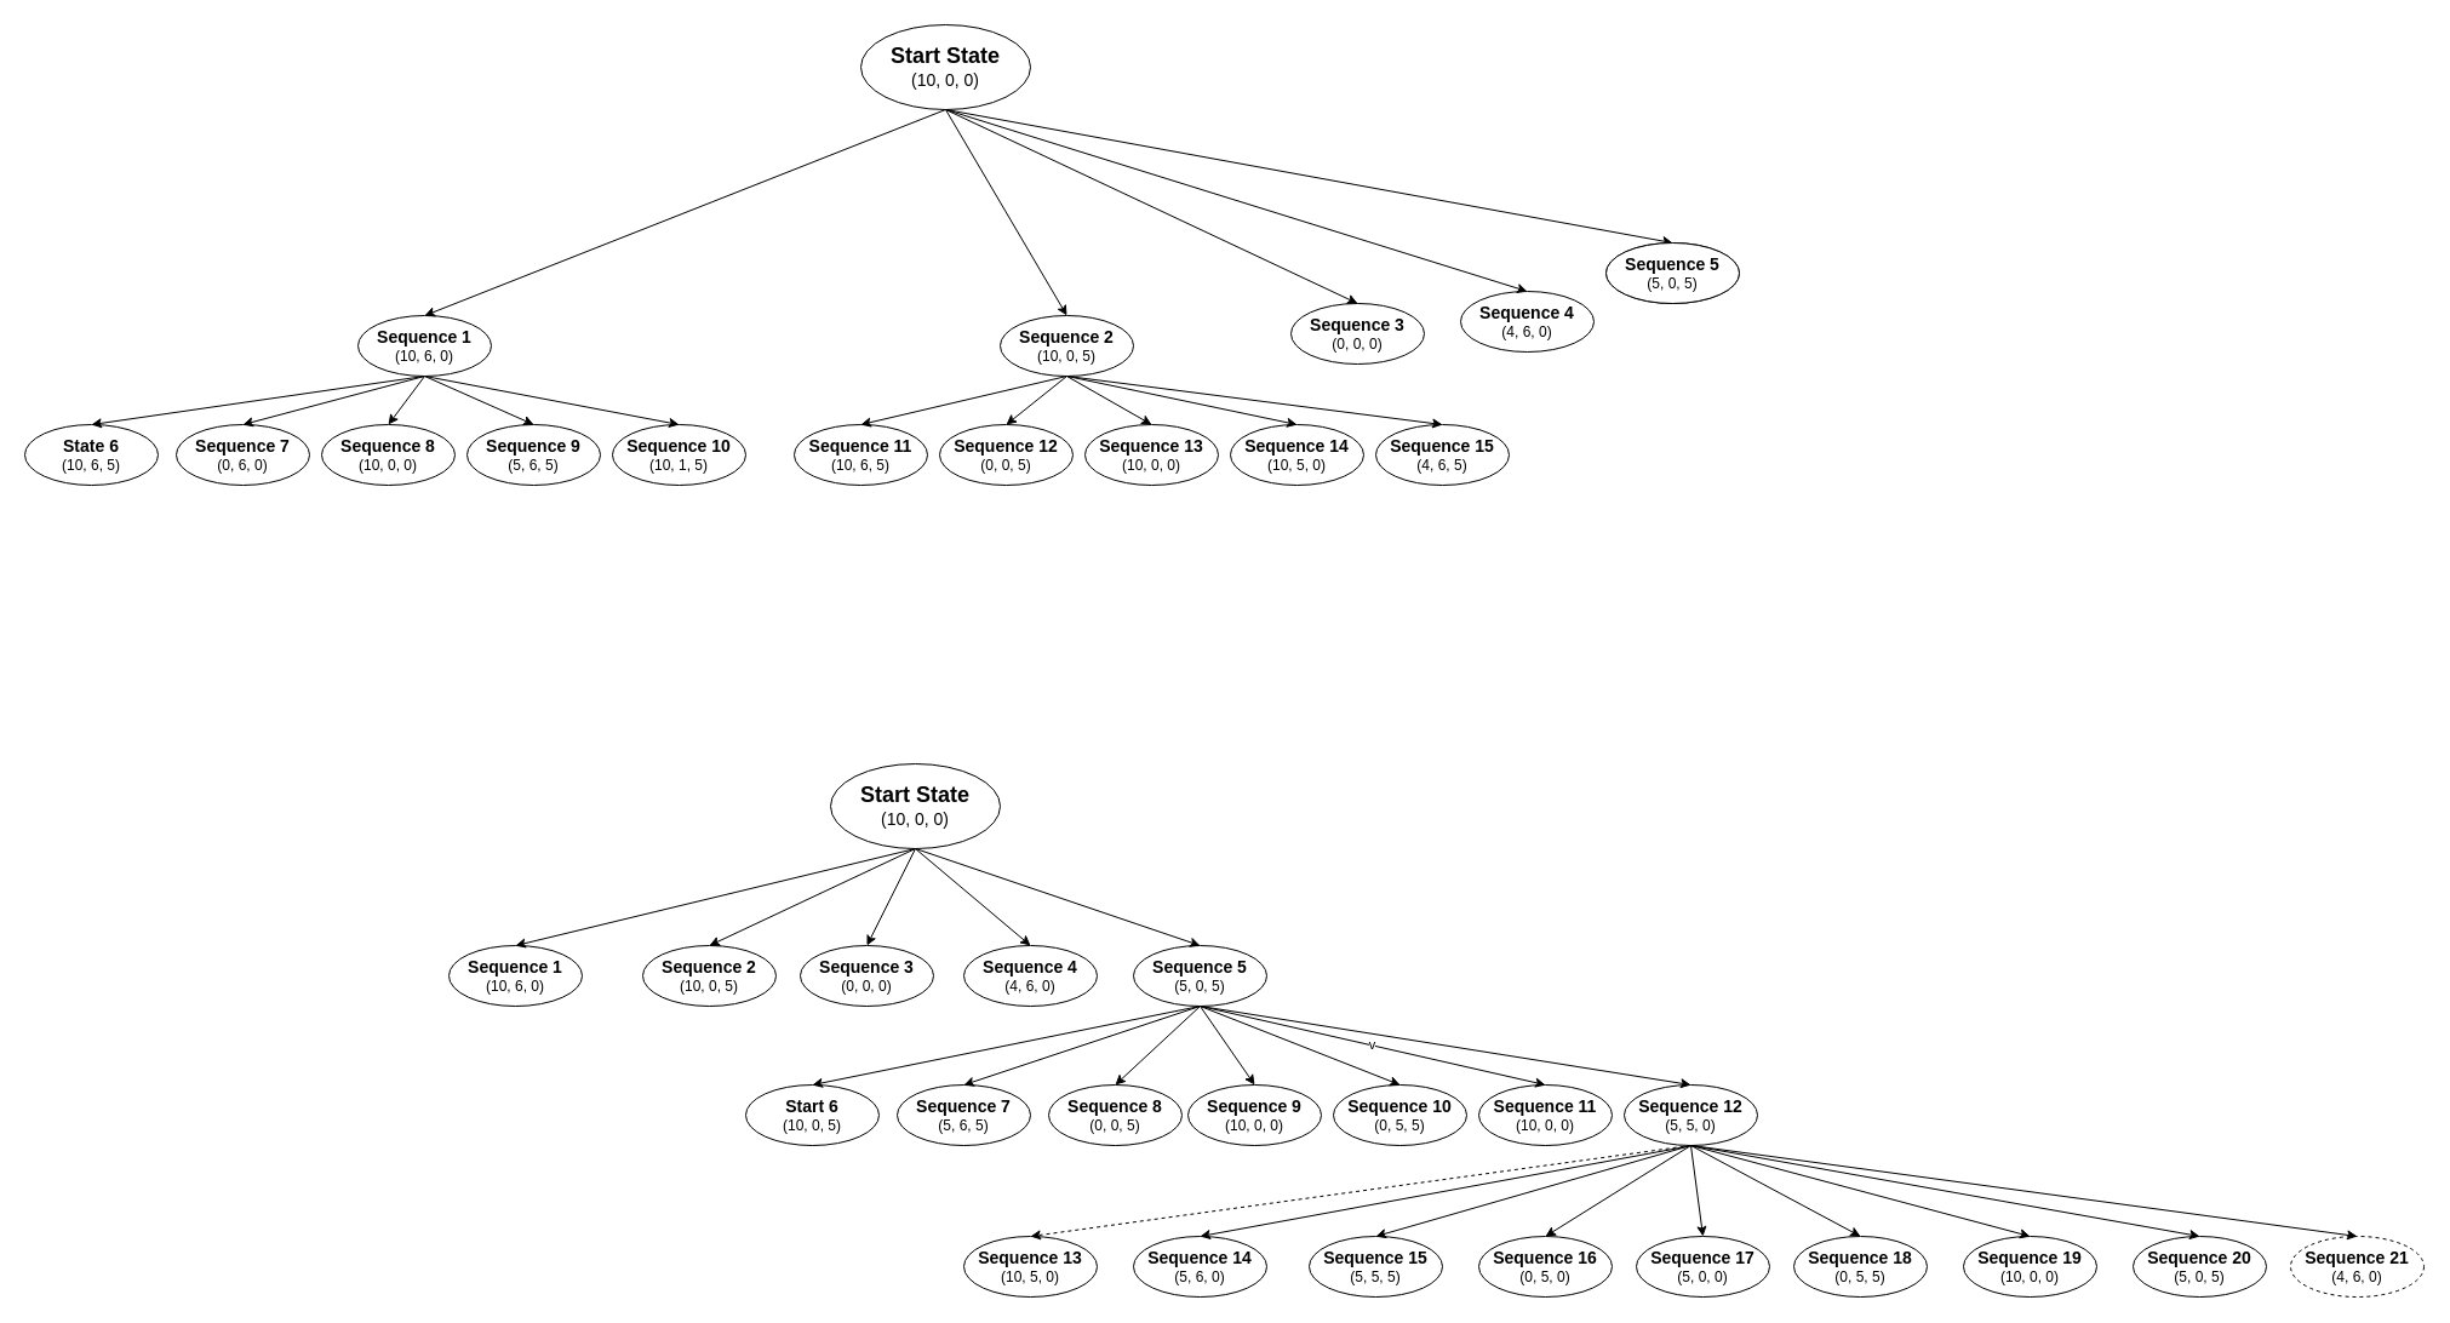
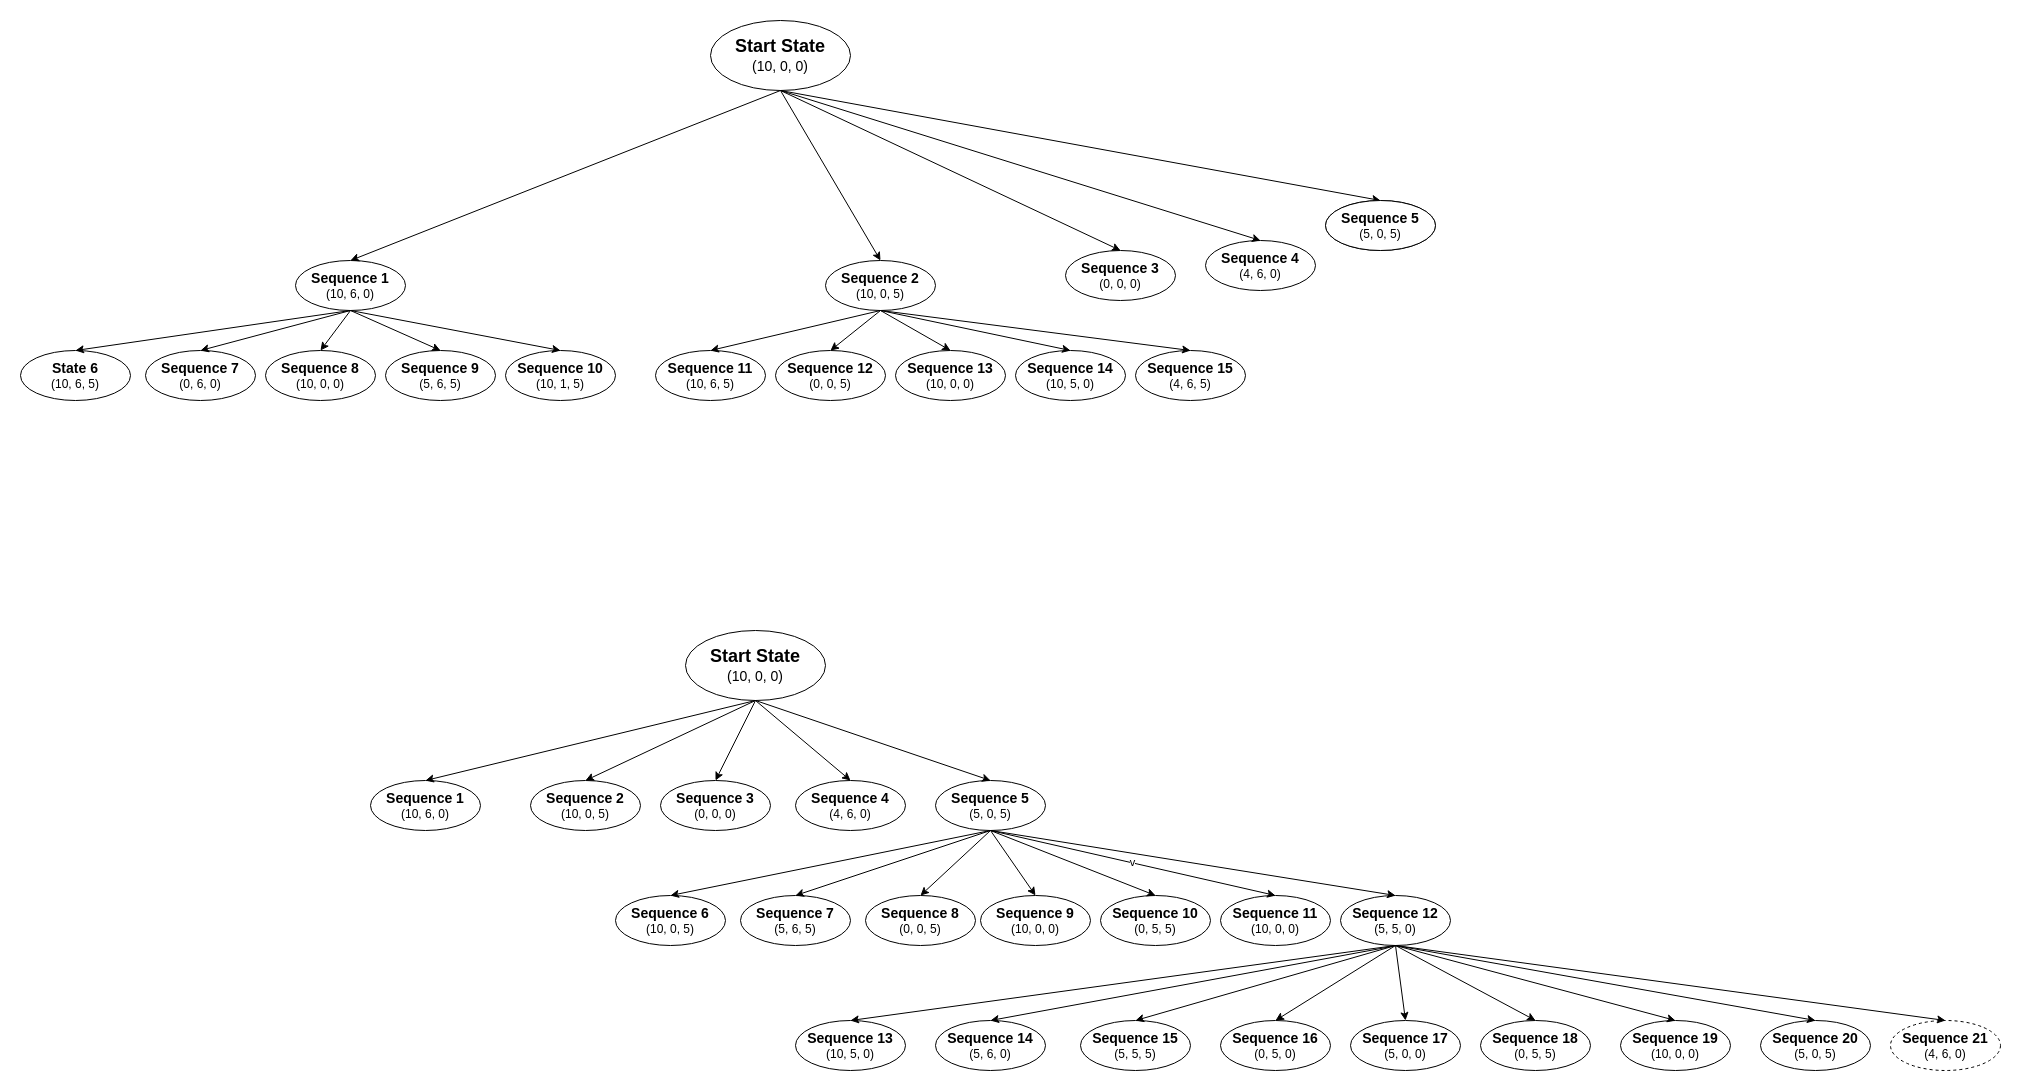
- <mxCell id="46" value="&lt;div&gt;&lt;font style=&quot;font-size: 14px&quot;&gt;&lt;b&gt;Start 6&lt;/b&gt;&lt;/font&gt;&lt;br&gt;&lt;/div&gt;&lt;div&gt;(10, 0, 5)&lt;br&gt;&lt;/div&gt;" style="ellipse;whiteSpace=wrap;html=1;align=center;newEdgeStyle={&quot;edgeStyle&quot;:&quot;entityRelationEdgeStyle&quot;,&quot;startArrow&quot;:&quot;none&quot;,&quot;endArrow&quot;:&quot;none&quot;,&quot;segment&quot;:10,&quot;curved&quot;:1};treeFolding=1;treeMoving=1;" vertex="1" parent="1"><mxGeometry x="615" y="895" width="110" height="50" as="geometry" /></mxCell>
+ <mxCell id="46" value="&lt;div&gt;&lt;font style=&quot;font-size: 14px&quot;&gt;&lt;b&gt;Sequence 6&lt;/b&gt;&lt;/font&gt;&lt;br&gt;&lt;/div&gt;&lt;div&gt;(10, 0, 5)&lt;br&gt;&lt;/div&gt;" style="ellipse;whiteSpace=wrap;html=1;align=center;newEdgeStyle={&quot;edgeStyle&quot;:&quot;entityRelationEdgeStyle&quot;,&quot;startArrow&quot;:&quot;none&quot;,&quot;endArrow&quot;:&quot;none&quot;,&quot;segment&quot;:10,&quot;curved&quot;:1};treeFolding=1;treeMoving=1;" vertex="1" parent="1"><mxGeometry x="615" y="895" width="110" height="50" as="geometry" /></mxCell>
- <mxCell id="69" value="" style="endArrow=classic;html=1;exitX=0.5;exitY=1;exitDx=0;exitDy=0;entryX=0.5;entryY=0;entryDx=0;entryDy=0;dashed=1;" edge="1" parent="1" source="51" target="53"><mxGeometry width="50" height="50" relative="1" as="geometry"><mxPoint x="1520" y="930" as="sourcePoint" /><mxPoint x="1570" y="880" as="targetPoint" /></mxGeometry></mxCell>
+ <mxCell id="69" value="" style="endArrow=classic;html=1;exitX=0.5;exitY=1;exitDx=0;exitDy=0;entryX=0.5;entryY=0;entryDx=0;entryDy=0;" edge="1" parent="1" source="51" target="53"><mxGeometry width="50" height="50" relative="1" as="geometry"><mxPoint x="1520" y="930" as="sourcePoint" /><mxPoint x="1570" y="880" as="targetPoint" /></mxGeometry></mxCell>
